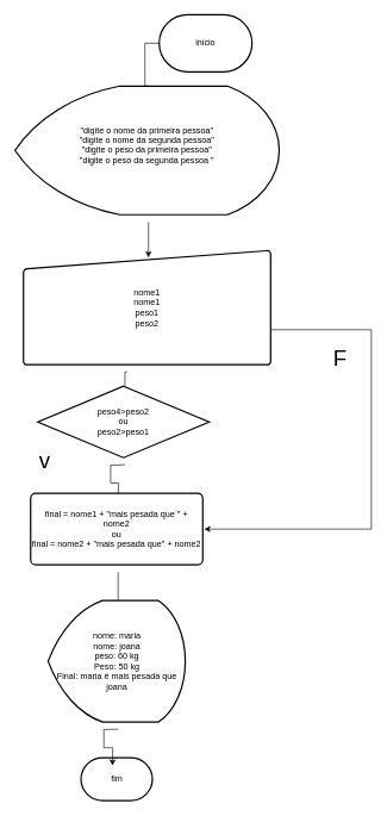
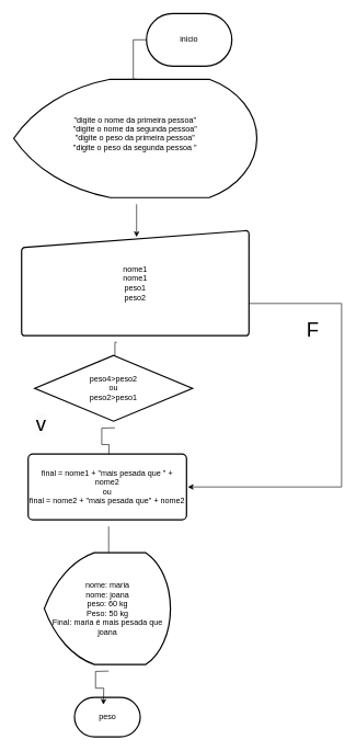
- <mxCell id="16" value="fim" style="strokeWidth=2;html=1;shape=mxgraph.flowchart.terminator;whiteSpace=wrap;" vertex="1" parent="1"><mxGeometry x="112.5" y="1060" width="100" height="60" as="geometry" /></mxCell>
+ <mxCell id="16" value="peso" style="strokeWidth=2;html=1;shape=mxgraph.flowchart.terminator;whiteSpace=wrap;" vertex="1" parent="1"><mxGeometry x="112.5" y="1060" width="100" height="60" as="geometry" /></mxCell>
